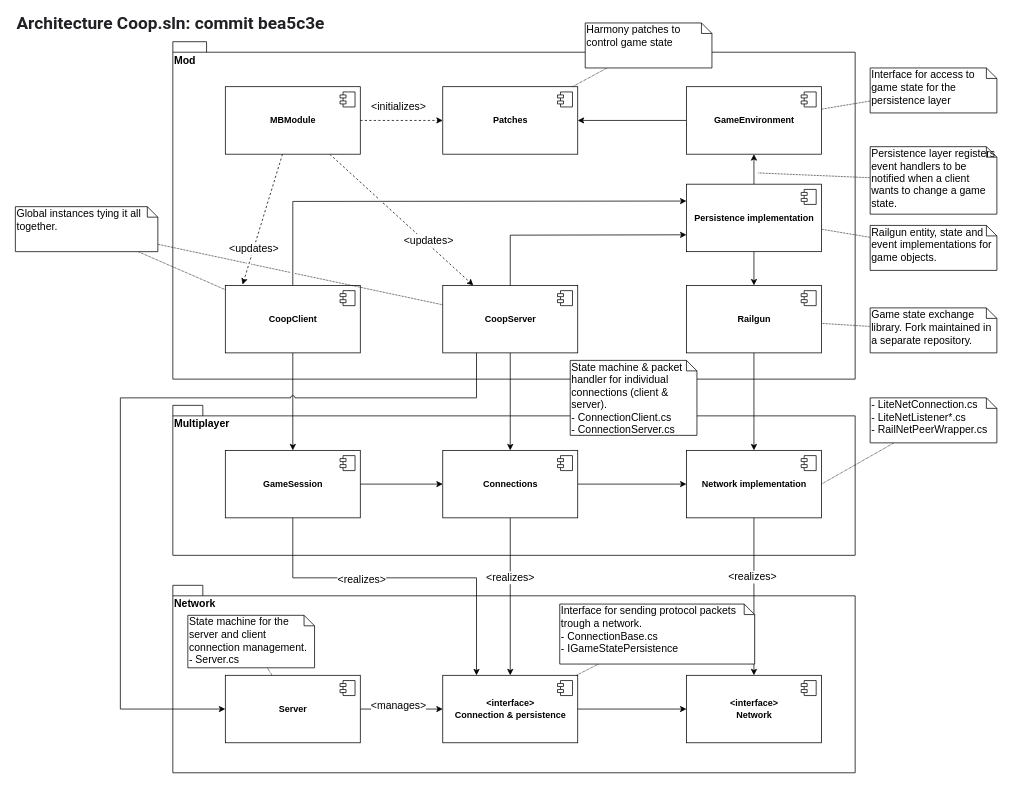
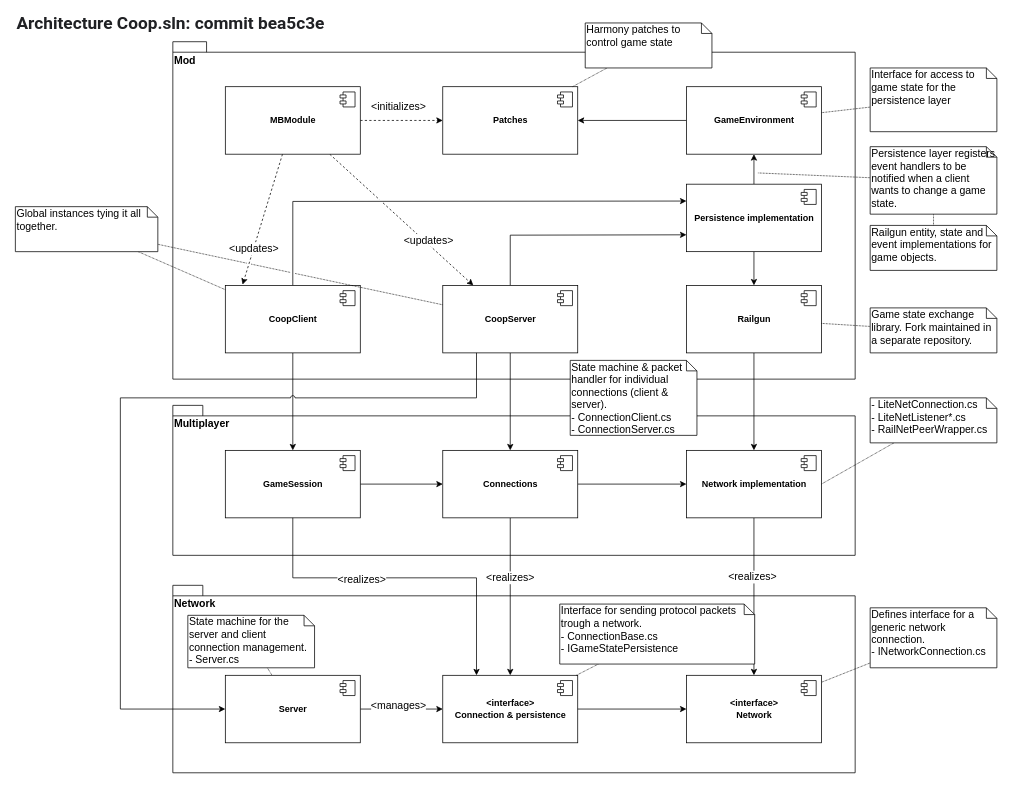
- <mxCell id="69" value="Interface for access to game state for the persistence layer" style="shape=note;whiteSpace=wrap;html=1;size=14;verticalAlign=top;align=left;spacingTop=-6;fontSize=14;" vertex="1" parent="1"><mxGeometry x="1160" y="90" width="169" height="60" as="geometry" /></mxCell>
+ <mxCell id="69" value="Interface for access to game state for the persistence layer" style="shape=note;whiteSpace=wrap;html=1;size=14;verticalAlign=top;align=left;spacingTop=-6;fontSize=14;" vertex="1" parent="1"><mxGeometry x="1160" y="90" width="169" height="85" as="geometry" /></mxCell>
- <mxCell id="66" style="edgeStyle=none;rounded=0;jumpStyle=gap;orthogonalLoop=1;jettySize=auto;html=1;dashed=1;dashPattern=1 1;endArrow=none;endFill=0;fontSize=14;" edge="1" parent="1" source="67" target="6"><mxGeometry relative="1" as="geometry" /></mxCell>
+ <mxCell id="66" style="edgeStyle=none;rounded=0;jumpStyle=gap;orthogonalLoop=1;jettySize=auto;html=1;dashed=1;dashPattern=1 1;endArrow=none;endFill=0;fontSize=14;" edge="1" parent="1" source="67" target="73"><mxGeometry relative="1" as="geometry" /></mxCell>
+ <mxCell id="56" value="Defines interface for a generic network connection.&lt;br&gt;- INetworkConnection.cs" style="shape=note;whiteSpace=wrap;html=1;size=14;verticalAlign=top;align=left;spacingTop=-6;fontSize=14;" vertex="1" parent="1"><mxGeometry x="1160" y="810" width="169" height="80" as="geometry" /></mxCell>
+ <mxCell id="55" style="edgeStyle=none;rounded=0;jumpStyle=gap;orthogonalLoop=1;jettySize=auto;html=1;dashed=1;dashPattern=1 1;endArrow=none;endFill=0;fontSize=14;" edge="1" parent="1" source="56" target="51"><mxGeometry relative="1" as="geometry" /></mxCell>
